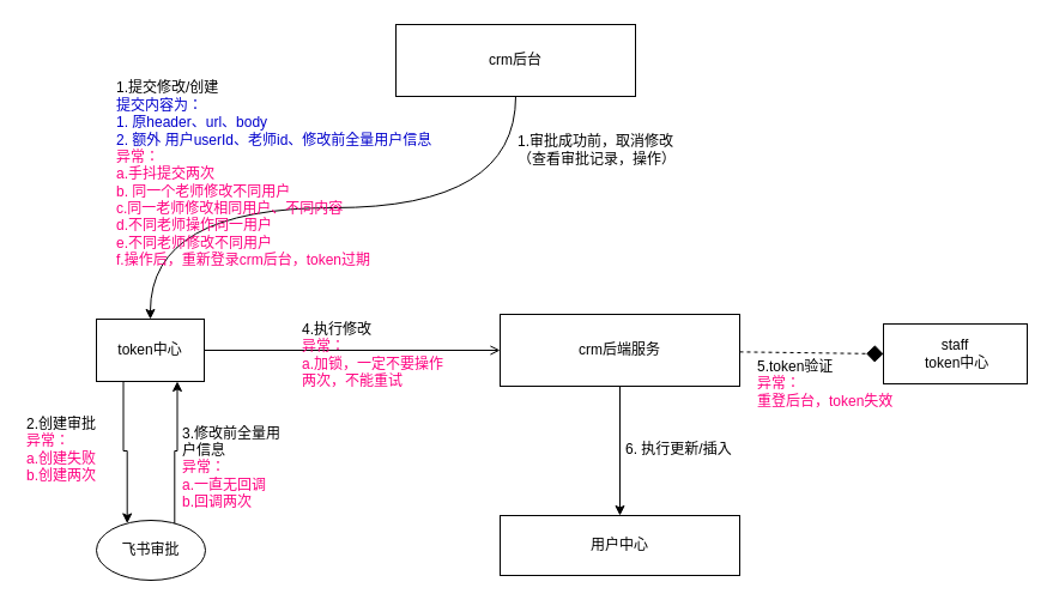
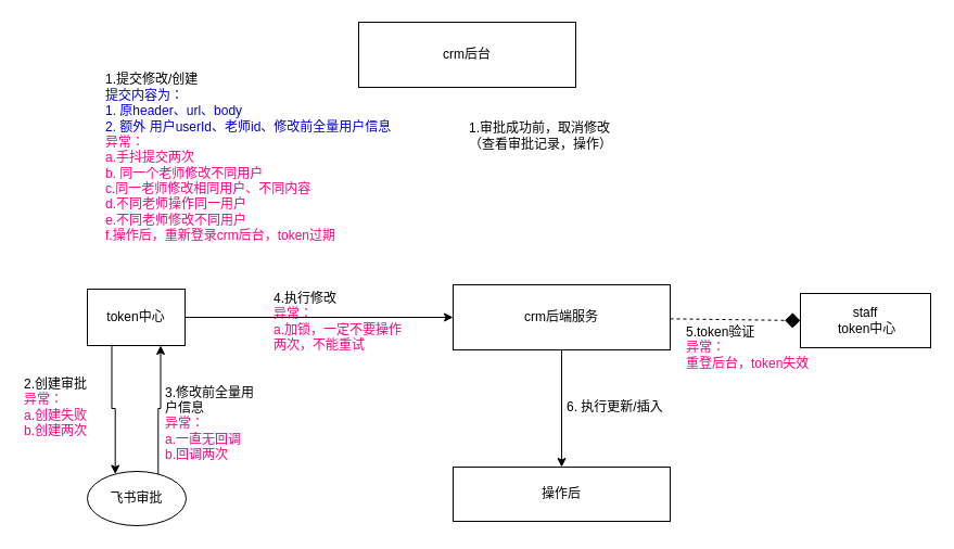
- <mxCell id="2" style="edgeStyle=orthogonalEdgeStyle;rounded=0;orthogonalLoop=1;jettySize=auto;html=1;exitX=0.5;exitY=1;exitDx=0;exitDy=0;entryX=0.5;entryY=0;entryDx=0;entryDy=0;curved=1;" edge="1" parent="1" source="3" target="6"><mxGeometry relative="1" as="geometry" /></mxCell>
- <mxCell id="4" style="edgeStyle=orthogonalEdgeStyle;rounded=0;orthogonalLoop=1;jettySize=auto;html=1;exitX=1;exitY=0.5;exitDx=0;exitDy=0;entryX=0;entryY=0.5;entryDx=0;entryDy=0;endArrow=open;" edge="1" parent="1" source="6" target="8"><mxGeometry relative="1" as="geometry" /></mxCell>
+ <mxCell id="4" style="edgeStyle=orthogonalEdgeStyle;rounded=0;orthogonalLoop=1;jettySize=auto;html=1;exitX=1;exitY=0.5;exitDx=0;exitDy=0;entryX=0;entryY=0.5;entryDx=0;entryDy=0;" edge="1" parent="1" source="6" target="8"><mxGeometry relative="1" as="geometry" /></mxCell>
- <mxCell id="9" value="用户中心" style="rounded=0;whiteSpace=wrap;html=1;" vertex="1" parent="1"><mxGeometry x="417" y="430" width="200" height="50" as="geometry" /></mxCell>
+ <mxCell id="9" value="操作后" style="rounded=0;whiteSpace=wrap;html=1;" vertex="1" parent="1"><mxGeometry x="417" y="430" width="200" height="50" as="geometry" /></mxCell>
